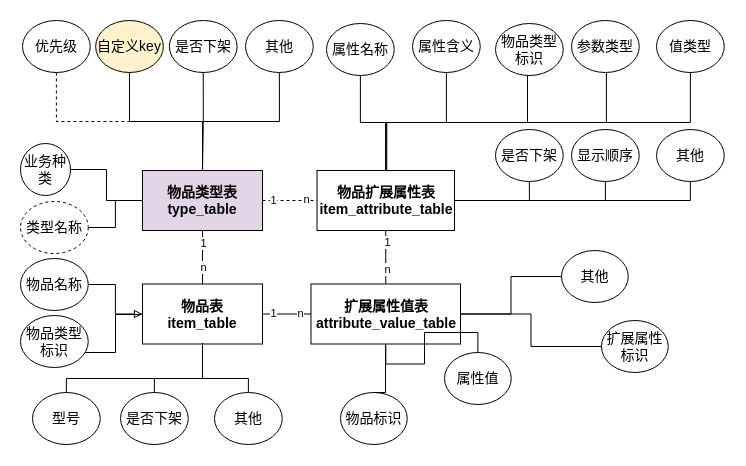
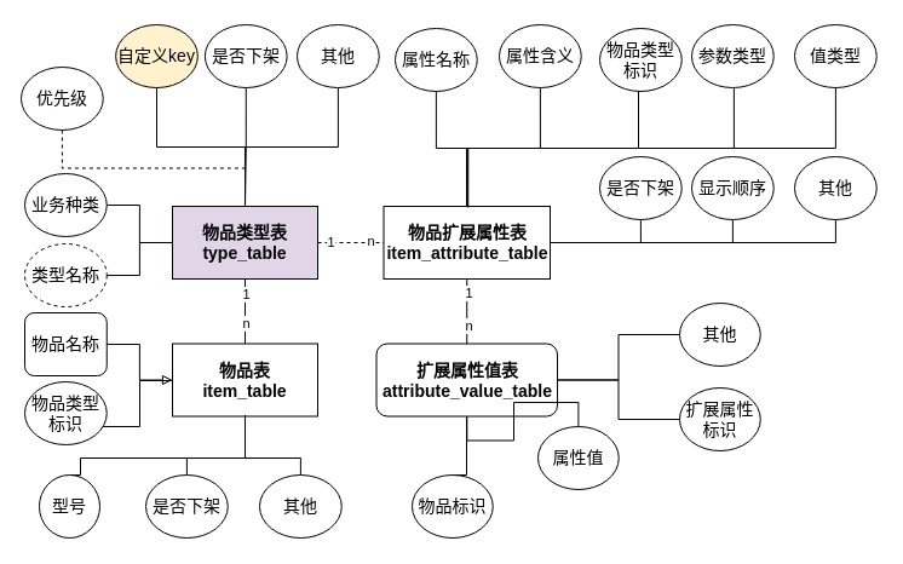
- <mxCell id="23" value="优先级" style="ellipse;whiteSpace=wrap;html=1;fontStyle=0;fontSize=14;" vertex="1" parent="1"><mxGeometry x="22" y="20" width="67.75" height="52" as="geometry" /></mxCell>
+ <mxCell id="23" value="优先级" style="ellipse;whiteSpace=wrap;html=1;fontStyle=0;fontSize=14;" vertex="1" parent="1"><mxGeometry x="17" y="55" width="67.75" height="52" as="geometry" /></mxCell>
- <mxCell id="21" value="业务种类" style="ellipse;whiteSpace=wrap;html=1;fontStyle=0;fontSize=14;" vertex="1" parent="1"><mxGeometry x="20" y="143" width="50" height="52" as="geometry" /></mxCell>
+ <mxCell id="21" value="业务种类" style="ellipse;whiteSpace=wrap;html=1;fontStyle=0;fontSize=14;" vertex="1" parent="1"><mxGeometry x="20" y="143" width="67.75" height="52" as="geometry" /></mxCell>
- <mxCell id="47" value="物品名称" style="ellipse;whiteSpace=wrap;html=1;fontStyle=0;fontSize=14;" vertex="1" parent="1"><mxGeometry x="20" y="258" width="67.75" height="52" as="geometry" /></mxCell>
+ <mxCell id="47" value="物品名称" style="whiteSpace=wrap;html=1;fontStyle=0;fontSize=14;rounded=1;" vertex="1" parent="1"><mxGeometry x="20" y="258" width="67.75" height="52" as="geometry" /></mxCell>
- <mxCell id="11" value="" style="edgeStyle=orthogonalEdgeStyle;rounded=0;orthogonalLoop=1;jettySize=auto;html=1;endArrow=none;endFill=0;fontStyle=1;fontSize=14;" parent="1" source="14" target="15" edge="1"><mxGeometry relative="1" as="geometry" /></mxCell>
- <mxCell id="12" value="n" style="edgeLabel;html=1;align=center;verticalAlign=middle;resizable=0;points=[];" parent="11" vertex="1" connectable="0"><mxGeometry x="0.696" relative="1" as="geometry"><mxPoint x="-4" y="-1" as="offset" /></mxGeometry></mxCell>
- <mxCell id="13" value="1" style="edgeLabel;html=1;align=center;verticalAlign=middle;resizable=0;points=[];" parent="11" vertex="1" connectable="0"><mxGeometry x="-0.579" y="-2" relative="1" as="geometry"><mxPoint y="-3" as="offset" /></mxGeometry></mxCell>
- <mxCell id="15" value="扩展属性值表&lt;br&gt;attribute_value_table" style="rounded=0;whiteSpace=wrap;html=1;fontStyle=1;fontSize=14;" parent="1" vertex="1"><mxGeometry x="310.5" y="283.5" width="149.5" height="60" as="geometry" /></mxCell>
+ <mxCell id="15" value="扩展属性值表&lt;br&gt;attribute_value_table" style="whiteSpace=wrap;html=1;fontStyle=1;fontSize=14;rounded=1;" parent="1" vertex="1"><mxGeometry x="310.5" y="283.5" width="149.5" height="60" as="geometry" /></mxCell>
- <mxCell id="63" value="扩展属性标识" style="ellipse;whiteSpace=wrap;html=1;fontStyle=0;fontSize=14;" vertex="1" parent="1"><mxGeometry x="601" y="320" width="66.75" height="52" as="geometry" /></mxCell>
+ <mxCell id="63" value="扩展属性标识" style="ellipse;whiteSpace=wrap;html=1;fontStyle=0;fontSize=14;" vertex="1" parent="1"><mxGeometry x="561" y="320" width="66.75" height="52" as="geometry" /></mxCell>
- <mxCell id="51" value="型号" style="ellipse;whiteSpace=wrap;html=1;fontStyle=0;fontSize=14;" vertex="1" parent="1"><mxGeometry x="32" y="392" width="67.75" height="52" as="geometry" /></mxCell>
+ <mxCell id="51" value="型号" style="ellipse;whiteSpace=wrap;html=1;fontStyle=0;fontSize=14;" vertex="1" parent="1"><mxGeometry x="32" y="392" width="50" height="52" as="geometry" /></mxCell>
